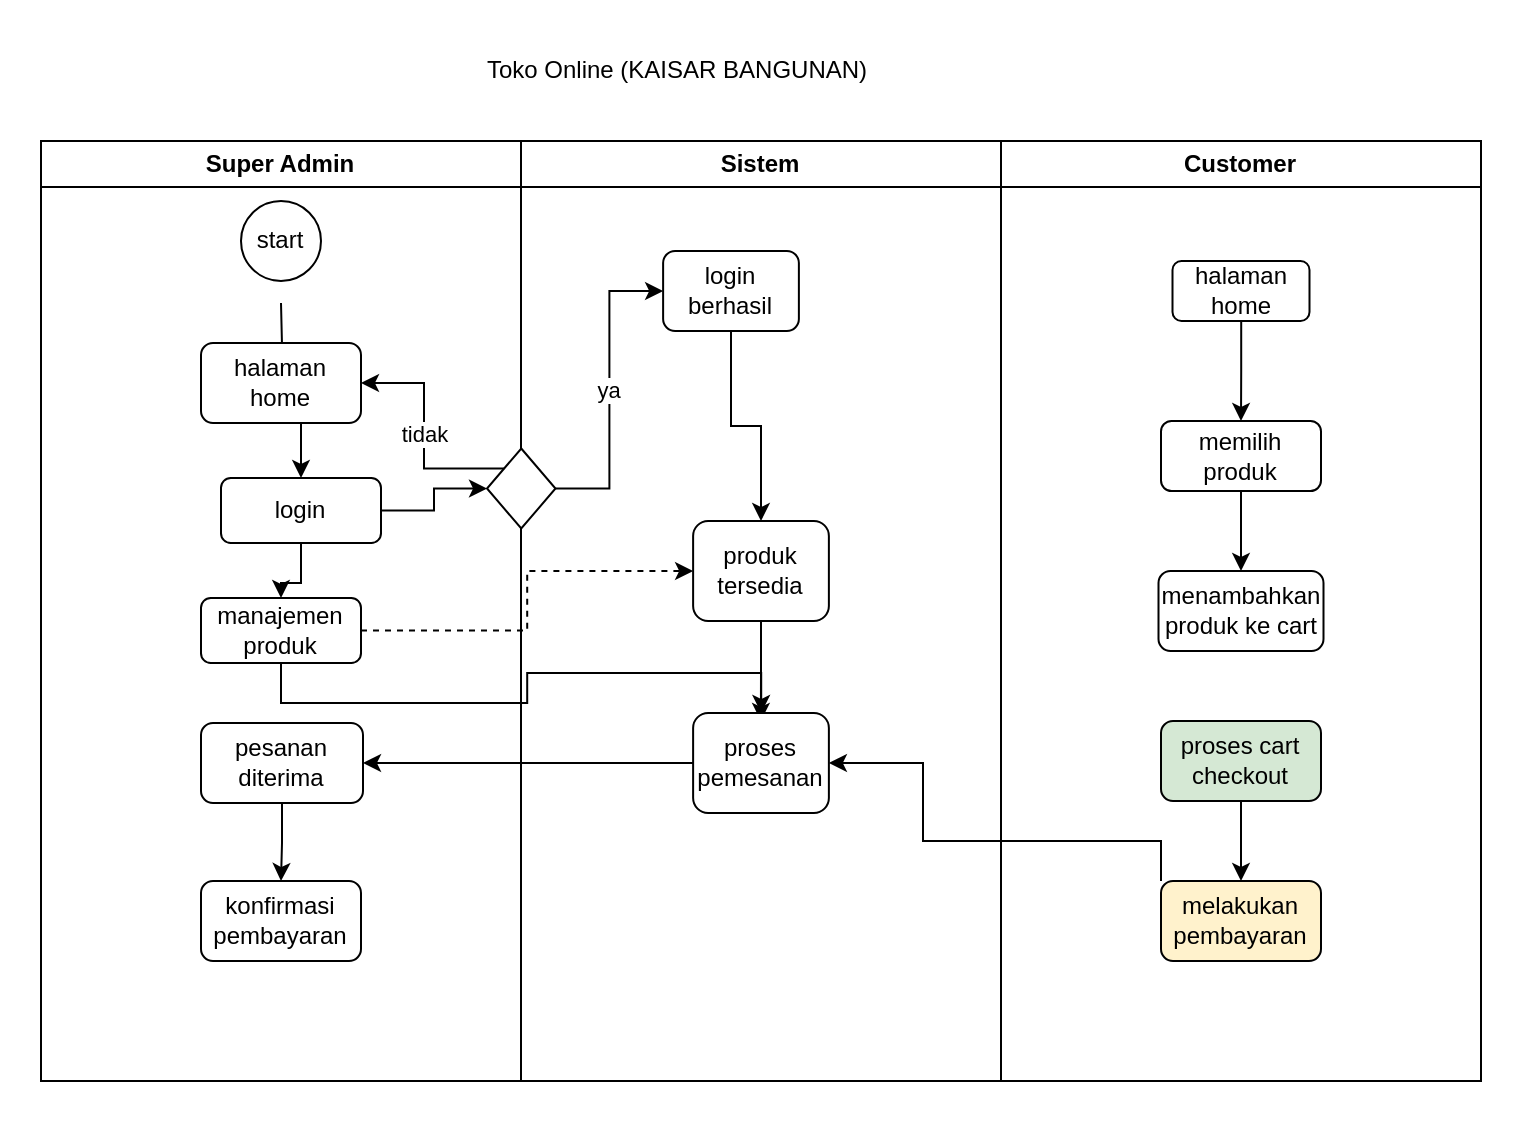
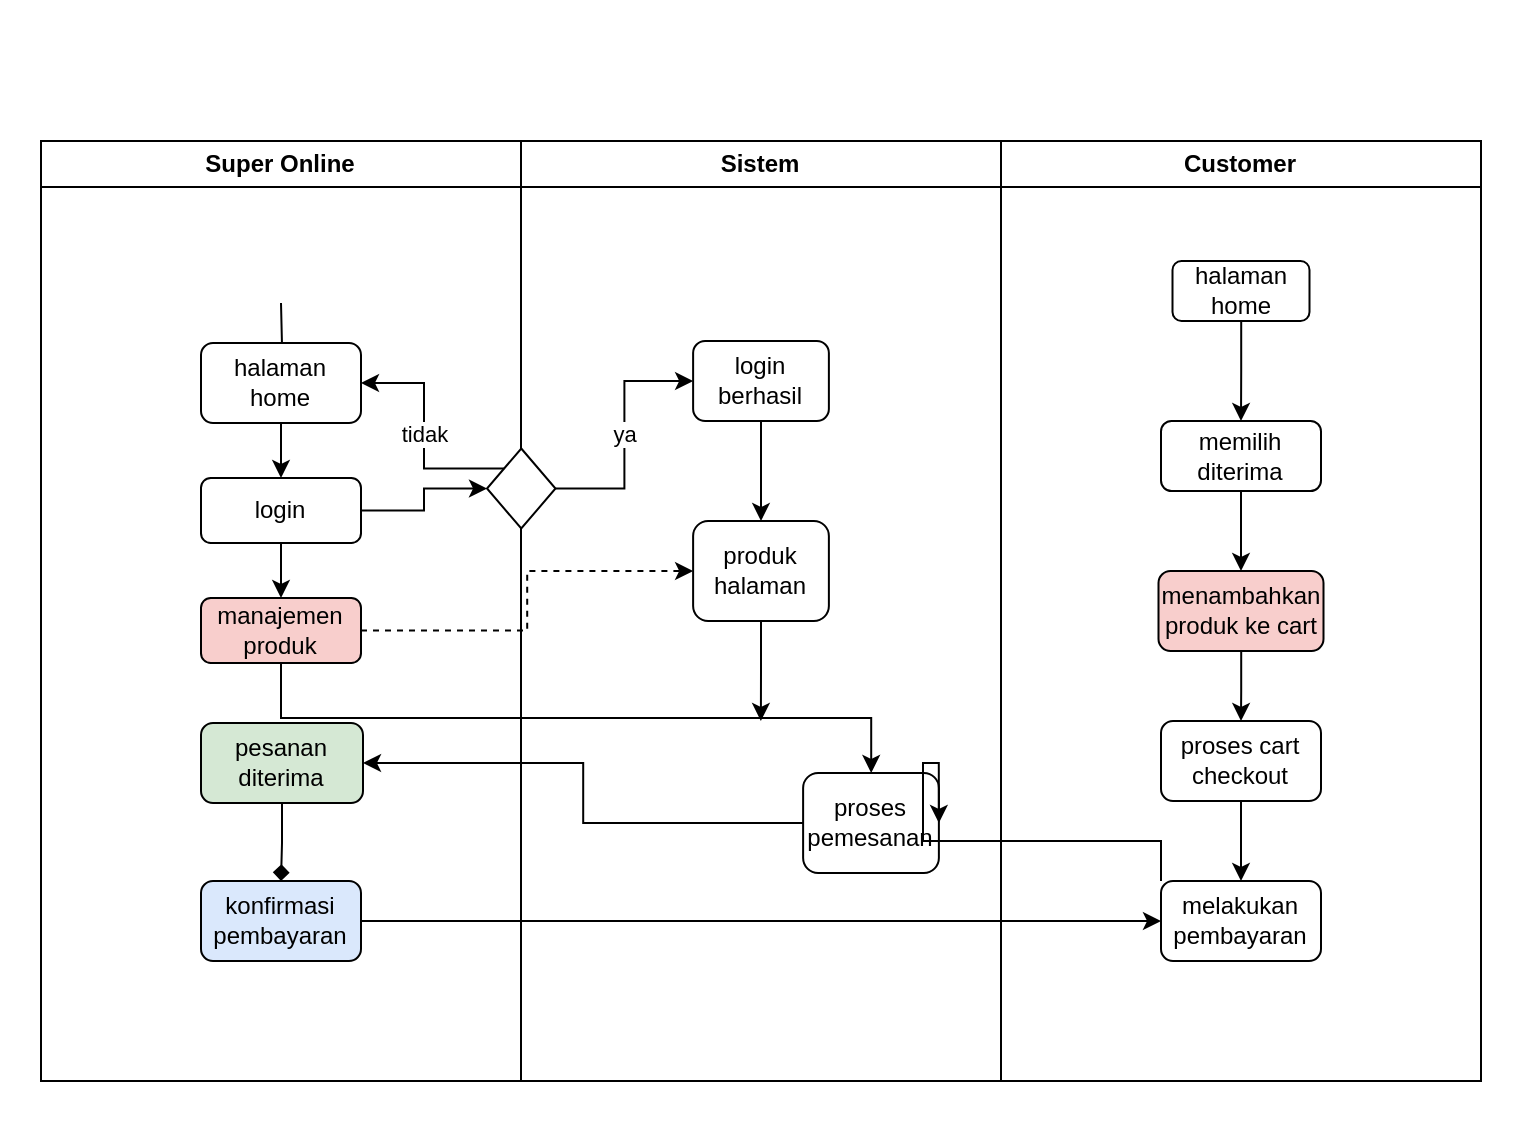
- <mxCell id="2" value="Toko Online (KAISAR BANGUNAN)" style="text;html=1;align=center;verticalAlign=middle;whiteSpace=wrap;rounded=0;" vertex="1" parent="1"><mxGeometry x="241" y="20" width="195" height="30" as="geometry" /></mxCell>
- <mxCell id="3" value="Super Admin" style="swimlane;whiteSpace=wrap;html=1;startSize=23;" vertex="1" parent="1"><mxGeometry x="20" y="70" width="240" height="470" as="geometry" /></mxCell>
+ <mxCell id="3" value="Super Online" style="swimlane;whiteSpace=wrap;html=1;startSize=23;" vertex="1" parent="1"><mxGeometry x="20" y="70" width="240" height="470" as="geometry" /></mxCell>
- <mxCell id="5" value="start" style="ellipse;whiteSpace=wrap;html=1;aspect=fixed;" vertex="1" parent="3"><mxGeometry x="100" y="30" width="40" height="40" as="geometry" /></mxCell>
- <mxCell id="22" value="login berhasil" style="rounded=1;whiteSpace=wrap;html=1;" vertex="1" parent="15"><mxGeometry x="71.06" y="55" width="67.88" height="40" as="geometry" /></mxCell>
+ <mxCell id="22" value="login berhasil" style="rounded=1;whiteSpace=wrap;html=1;" vertex="1" parent="15"><mxGeometry x="86.06" y="100" width="67.88" height="40" as="geometry" /></mxCell>
- <mxCell id="27" value="memilih produk" style="whiteSpace=wrap;html=1;rounded=1;" vertex="1" parent="23"><mxGeometry x="80" y="140" width="80" height="35" as="geometry" /></mxCell>
+ <mxCell id="27" value="memilih diterima" style="whiteSpace=wrap;html=1;rounded=1;" vertex="1" parent="23"><mxGeometry x="80" y="140" width="80" height="35" as="geometry" /></mxCell>
- <mxCell id="11" value="login" style="rounded=1;whiteSpace=wrap;html=1;" vertex="1" parent="3"><mxGeometry x="90" y="168.5" width="80" height="32.5" as="geometry" /></mxCell>
+ <mxCell id="11" value="login" style="rounded=1;whiteSpace=wrap;html=1;" vertex="1" parent="3"><mxGeometry x="80" y="168.5" width="80" height="32.5" as="geometry" /></mxCell>
- <mxCell id="18" value="produk tersedia" style="rounded=1;whiteSpace=wrap;html=1;" vertex="1" parent="15"><mxGeometry x="86.06" y="190" width="67.88" height="50" as="geometry" /></mxCell>
+ <mxCell id="18" value="produk halaman" style="rounded=1;whiteSpace=wrap;html=1;" vertex="1" parent="15"><mxGeometry x="86.06" y="190" width="67.88" height="50" as="geometry" /></mxCell>
- <mxCell id="29" value="menambahkan produk ke cart" style="whiteSpace=wrap;html=1;rounded=1;" vertex="1" parent="23"><mxGeometry x="78.75" y="215" width="82.5" height="40" as="geometry" /></mxCell>
+ <mxCell id="29" value="menambahkan produk ke cart" style="whiteSpace=wrap;html=1;rounded=1;fillColor=#f8cecc;" vertex="1" parent="23"><mxGeometry x="78.75" y="215" width="82.5" height="40" as="geometry" /></mxCell>
- <mxCell id="13" value="manajemen produk" style="whiteSpace=wrap;html=1;rounded=1;" vertex="1" parent="3"><mxGeometry x="80" y="228.5" width="80" height="32.5" as="geometry" /></mxCell>
+ <mxCell id="13" value="manajemen produk" style="whiteSpace=wrap;html=1;rounded=1;fillColor=#f8cecc;" vertex="1" parent="3"><mxGeometry x="80" y="228.5" width="80" height="32.5" as="geometry" /></mxCell>
+ <mxCell id="28" value="" style="edgeStyle=orthogonalEdgeStyle;rounded=0;orthogonalLoop=1;jettySize=auto;html=1;" edge="1" parent="23" source="29" target="31"><mxGeometry relative="1" as="geometry" /></mxCell>
- <mxCell id="31" value="proses cart checkout" style="whiteSpace=wrap;html=1;rounded=1;fillColor=#d5e8d4;" vertex="1" parent="23"><mxGeometry x="80" y="290" width="80" height="40" as="geometry" /></mxCell>
+ <mxCell id="31" value="proses cart checkout" style="whiteSpace=wrap;html=1;rounded=1;" vertex="1" parent="23"><mxGeometry x="80" y="290" width="80" height="40" as="geometry" /></mxCell>
- <mxCell id="7" value="pesanan diterima" style="rounded=1;whiteSpace=wrap;html=1;" vertex="1" parent="3"><mxGeometry x="80" y="291" width="81" height="40" as="geometry" /></mxCell>
+ <mxCell id="7" value="pesanan diterima" style="rounded=1;whiteSpace=wrap;html=1;fillColor=#d5e8d4;" vertex="1" parent="3"><mxGeometry x="80" y="291" width="81" height="40" as="geometry" /></mxCell>
- <mxCell id="19" value="proses pemesanan" style="rounded=1;whiteSpace=wrap;html=1;" vertex="1" parent="15"><mxGeometry x="86.06" y="286" width="67.88" height="50" as="geometry" /></mxCell>
+ <mxCell id="19" value="proses pemesanan" style="rounded=1;whiteSpace=wrap;html=1;" vertex="1" parent="15"><mxGeometry x="141.06" y="316" width="67.88" height="50" as="geometry" /></mxCell>
- <mxCell id="6" value="" style="edgeStyle=orthogonalEdgeStyle;rounded=0;orthogonalLoop=1;jettySize=auto;html=1;" edge="1" parent="3" source="7" target="14"><mxGeometry relative="1" as="geometry" /></mxCell>
+ <mxCell id="6" value="" style="edgeStyle=orthogonalEdgeStyle;rounded=0;orthogonalLoop=1;jettySize=auto;html=1;endArrow=diamond;" edge="1" parent="3" source="7" target="14"><mxGeometry relative="1" as="geometry" /></mxCell>
- <mxCell id="14" value="konfirmasi pembayaran" style="whiteSpace=wrap;html=1;rounded=1;" vertex="1" parent="3"><mxGeometry x="80" y="370" width="80" height="40" as="geometry" /></mxCell>
+ <mxCell id="14" value="konfirmasi pembayaran" style="whiteSpace=wrap;html=1;rounded=1;fillColor=#dae8fc;" vertex="1" parent="3"><mxGeometry x="80" y="370" width="80" height="40" as="geometry" /></mxCell>
+ <mxCell id="37" style="edgeStyle=orthogonalEdgeStyle;rounded=0;orthogonalLoop=1;jettySize=auto;html=1;" edge="1" parent="1" source="14" target="32"><mxGeometry relative="1" as="geometry"><Array as="points"><mxPoint x="381" y="460" /><mxPoint x="381" y="460" /></Array></mxGeometry></mxCell>
- <mxCell id="32" value="melakukan pembayaran" style="whiteSpace=wrap;html=1;rounded=1;fillColor=#fff2cc;" vertex="1" parent="23"><mxGeometry x="80" y="370" width="80" height="40" as="geometry" /></mxCell>
+ <mxCell id="32" value="melakukan pembayaran" style="whiteSpace=wrap;html=1;rounded=1;" vertex="1" parent="23"><mxGeometry x="80" y="370" width="80" height="40" as="geometry" /></mxCell>
